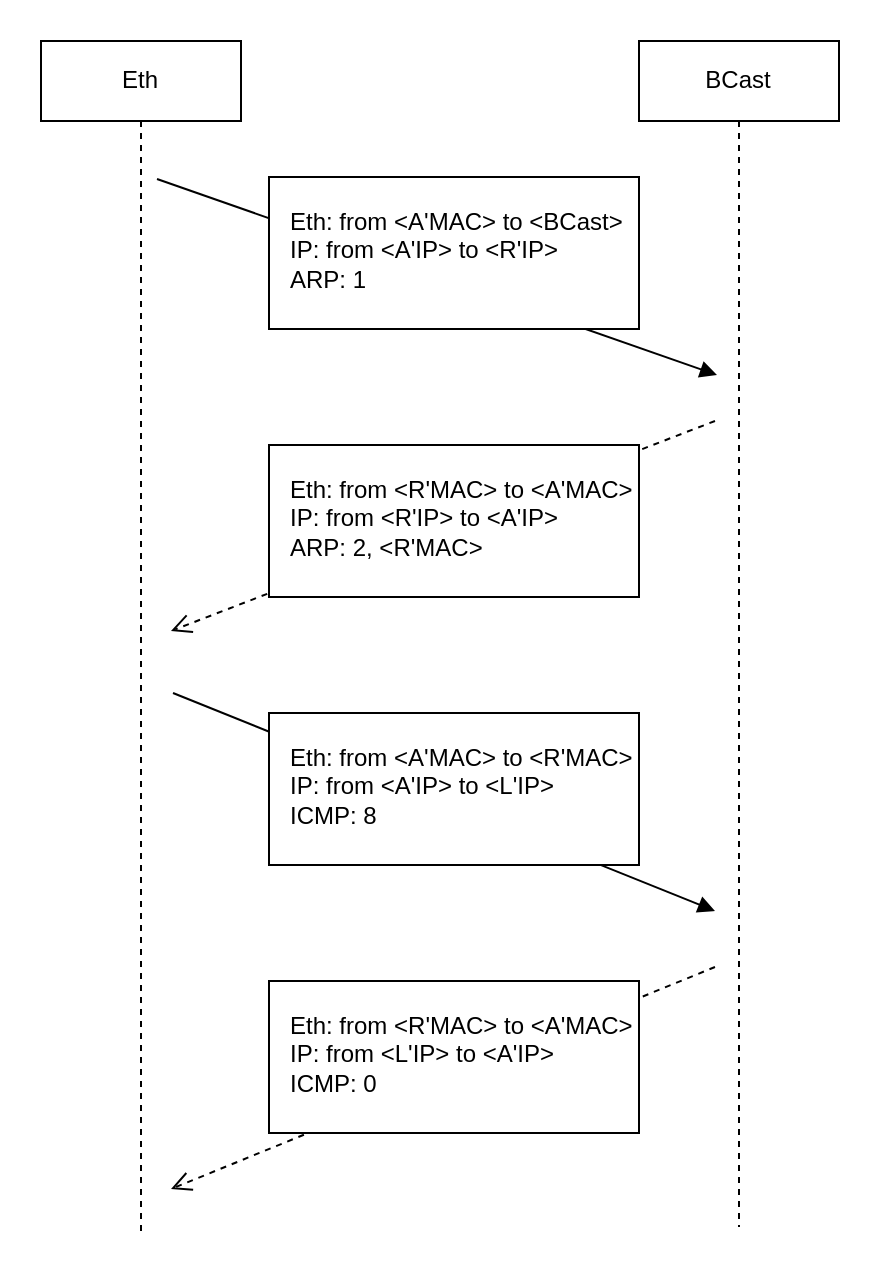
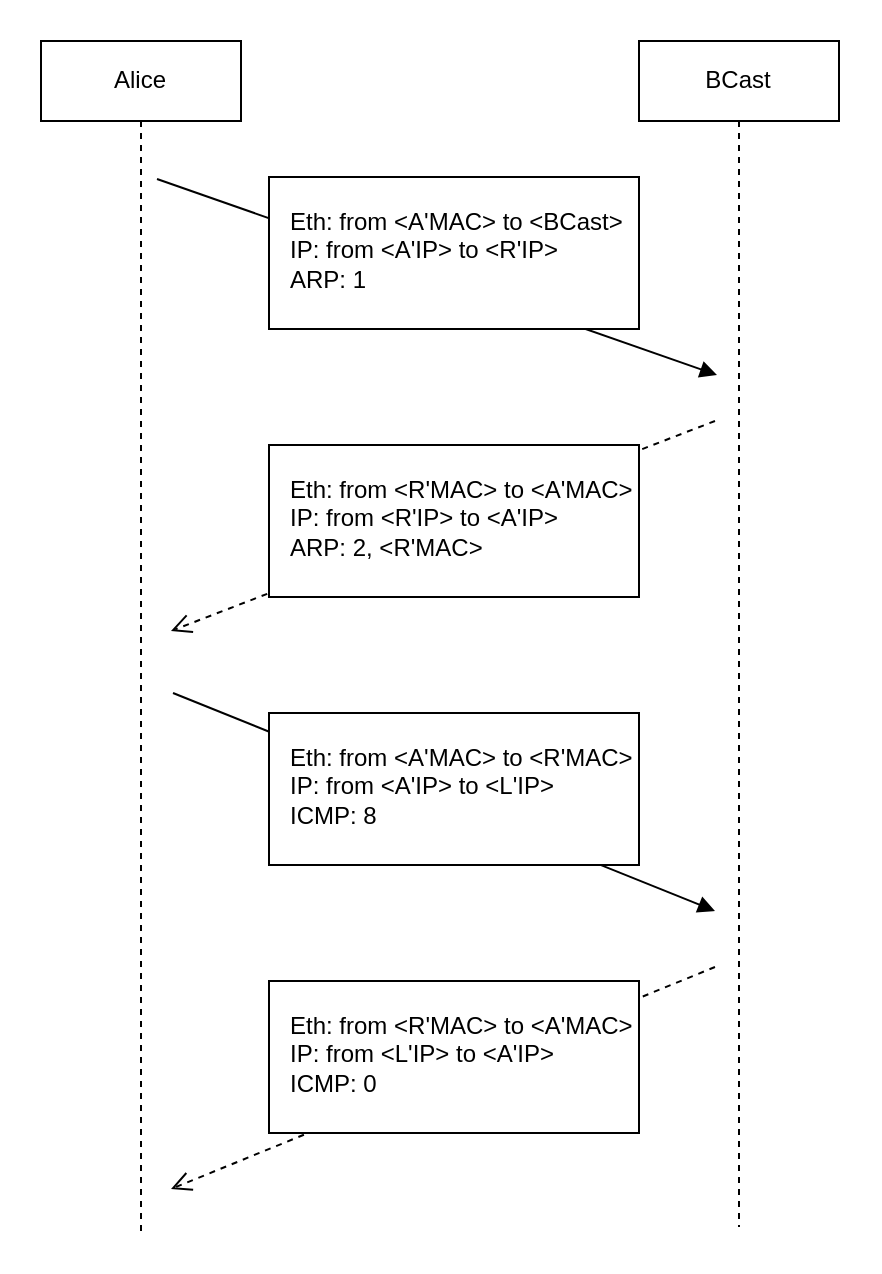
- <mxCell id="2" value="Eth" style="shape=umlLifeline;perimeter=lifelinePerimeter;whiteSpace=wrap;html=1;container=1;collapsible=0;recursiveResize=0;outlineConnect=0;" vertex="1" parent="1"><mxGeometry x="20" y="20" width="100" height="595" as="geometry" /></mxCell>
+ <mxCell id="2" value="Alice" style="shape=umlLifeline;perimeter=lifelinePerimeter;whiteSpace=wrap;html=1;container=1;collapsible=0;recursiveResize=0;outlineConnect=0;" vertex="1" parent="1"><mxGeometry x="20" y="20" width="100" height="595" as="geometry" /></mxCell>
